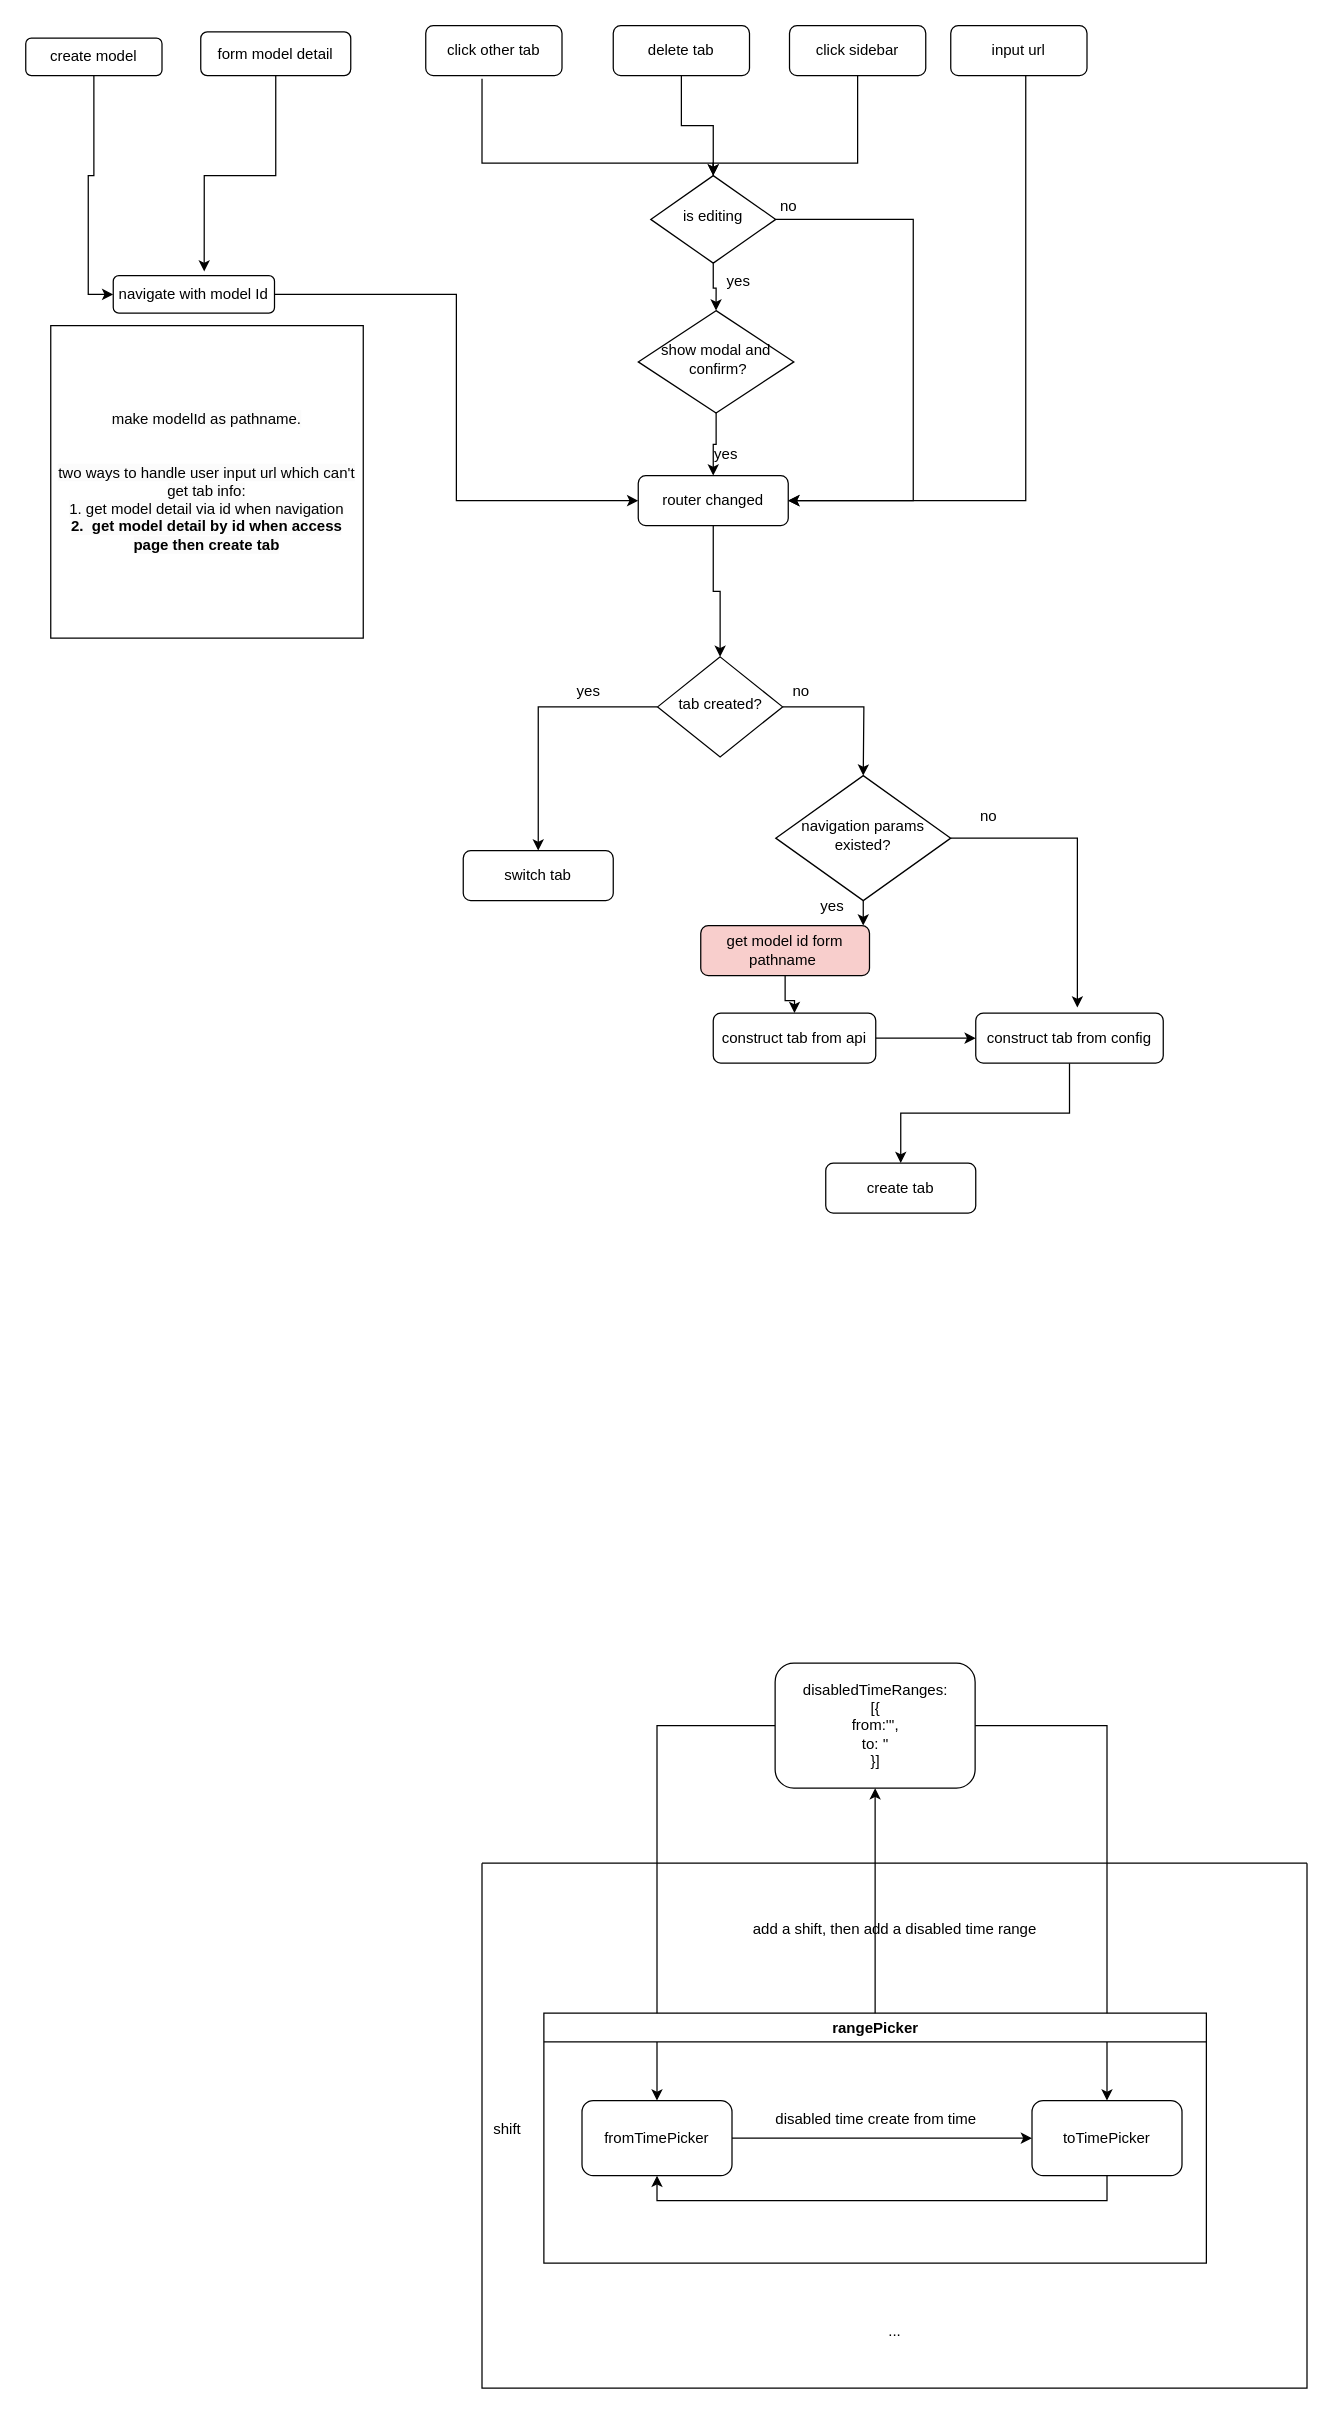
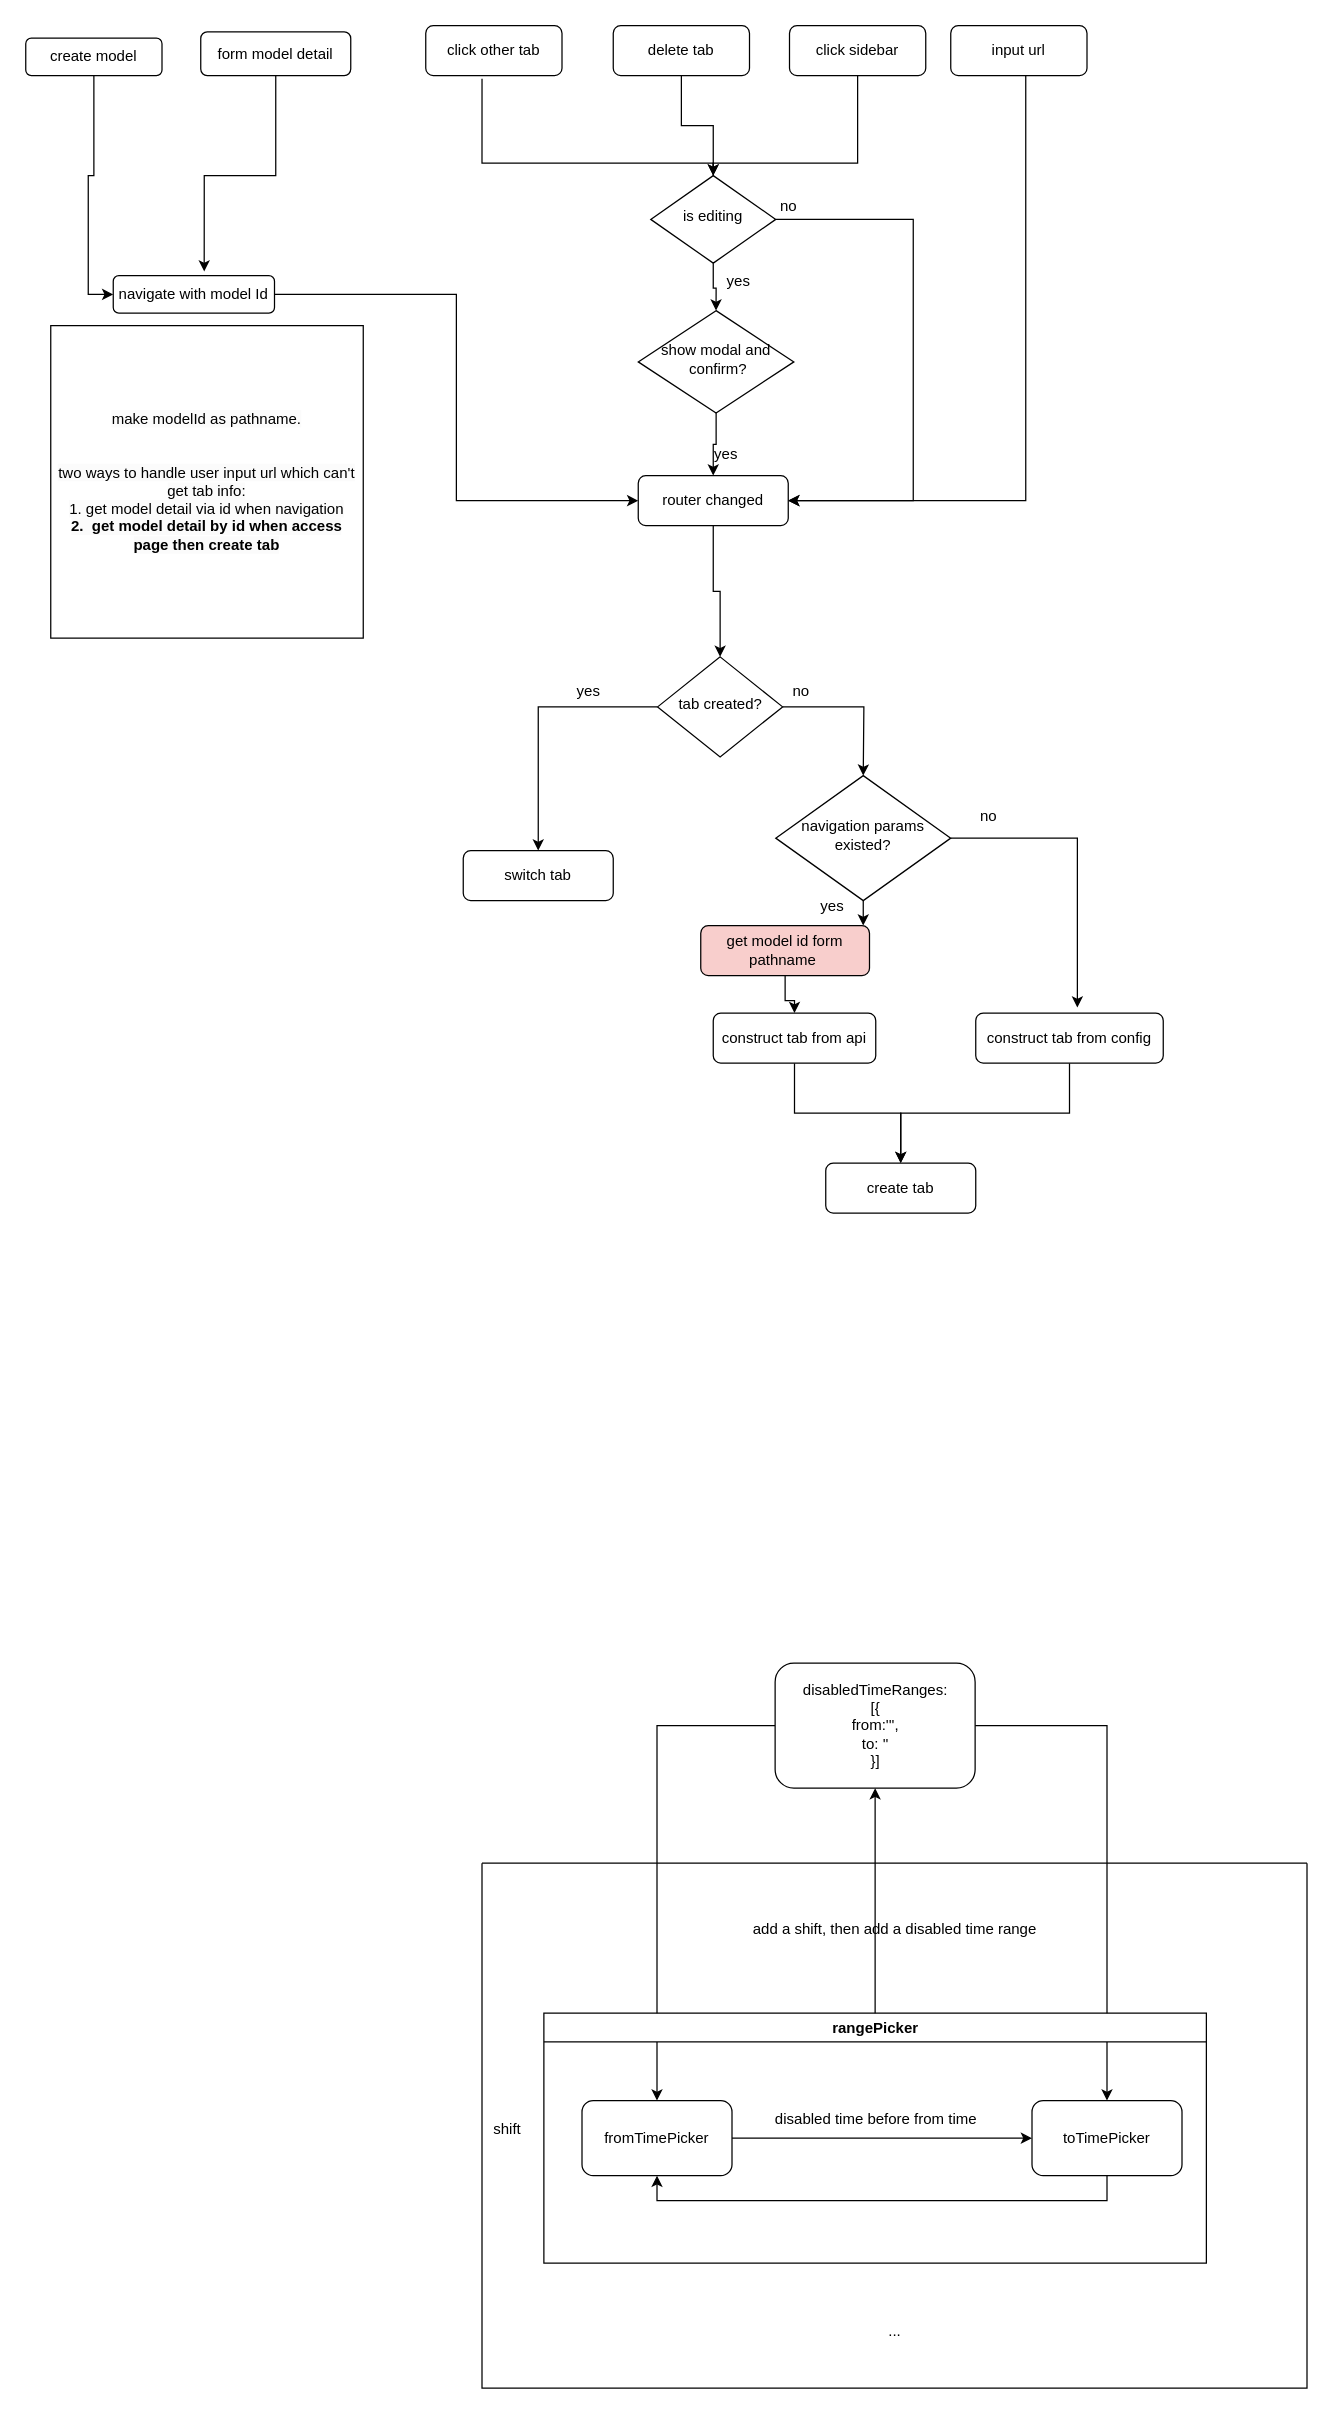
- <mxCell id="28" value="" style="edgeStyle=orthogonalEdgeStyle;rounded=0;orthogonalLoop=1;jettySize=auto;html=1;" parent="1" source="29" target="34" edge="1"><mxGeometry relative="1" as="geometry" /></mxCell>
+ <mxCell id="28" value="" style="edgeStyle=orthogonalEdgeStyle;rounded=0;orthogonalLoop=1;jettySize=auto;html=1;" parent="1" source="29" target="21" edge="1"><mxGeometry relative="1" as="geometry" /></mxCell>
- <mxCell id="54" value="disabled time create from time" style="text;html=1;align=center;verticalAlign=middle;resizable=0;points=[];autosize=1;strokeColor=none;fillColor=none;" vertex="1" parent="49"><mxGeometry x="175" y="70" width="180" height="30" as="geometry" /></mxCell>
+ <mxCell id="54" value="disabled time before from time" style="text;html=1;align=center;verticalAlign=middle;resizable=0;points=[];autosize=1;strokeColor=none;fillColor=none;" vertex="1" parent="49"><mxGeometry x="175" y="70" width="180" height="30" as="geometry" /></mxCell>
